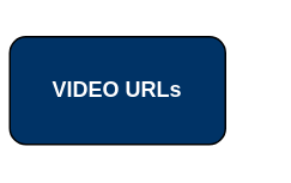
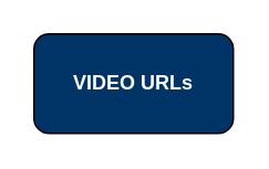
- <mxCell id="2" value="&lt;b&gt;&lt;font color=&quot;#ffffff&quot;&gt;VIDEO URLs&lt;/font&gt;&lt;/b&gt;" style="rounded=1;whiteSpace=wrap;html=1;fillColor=#003366;" vertex="1" parent="1"><mxGeometry x="5" y="20" width="120" height="60" as="geometry" /></mxCell>
+ <mxCell id="2" value="&lt;b&gt;&lt;font color=&quot;#ffffff&quot;&gt;VIDEO URLs&lt;/font&gt;&lt;/b&gt;" style="rounded=1;whiteSpace=wrap;html=1;fillColor=#003366;" vertex="1" parent="1"><mxGeometry x="20" y="20" width="120" height="60" as="geometry" /></mxCell>
